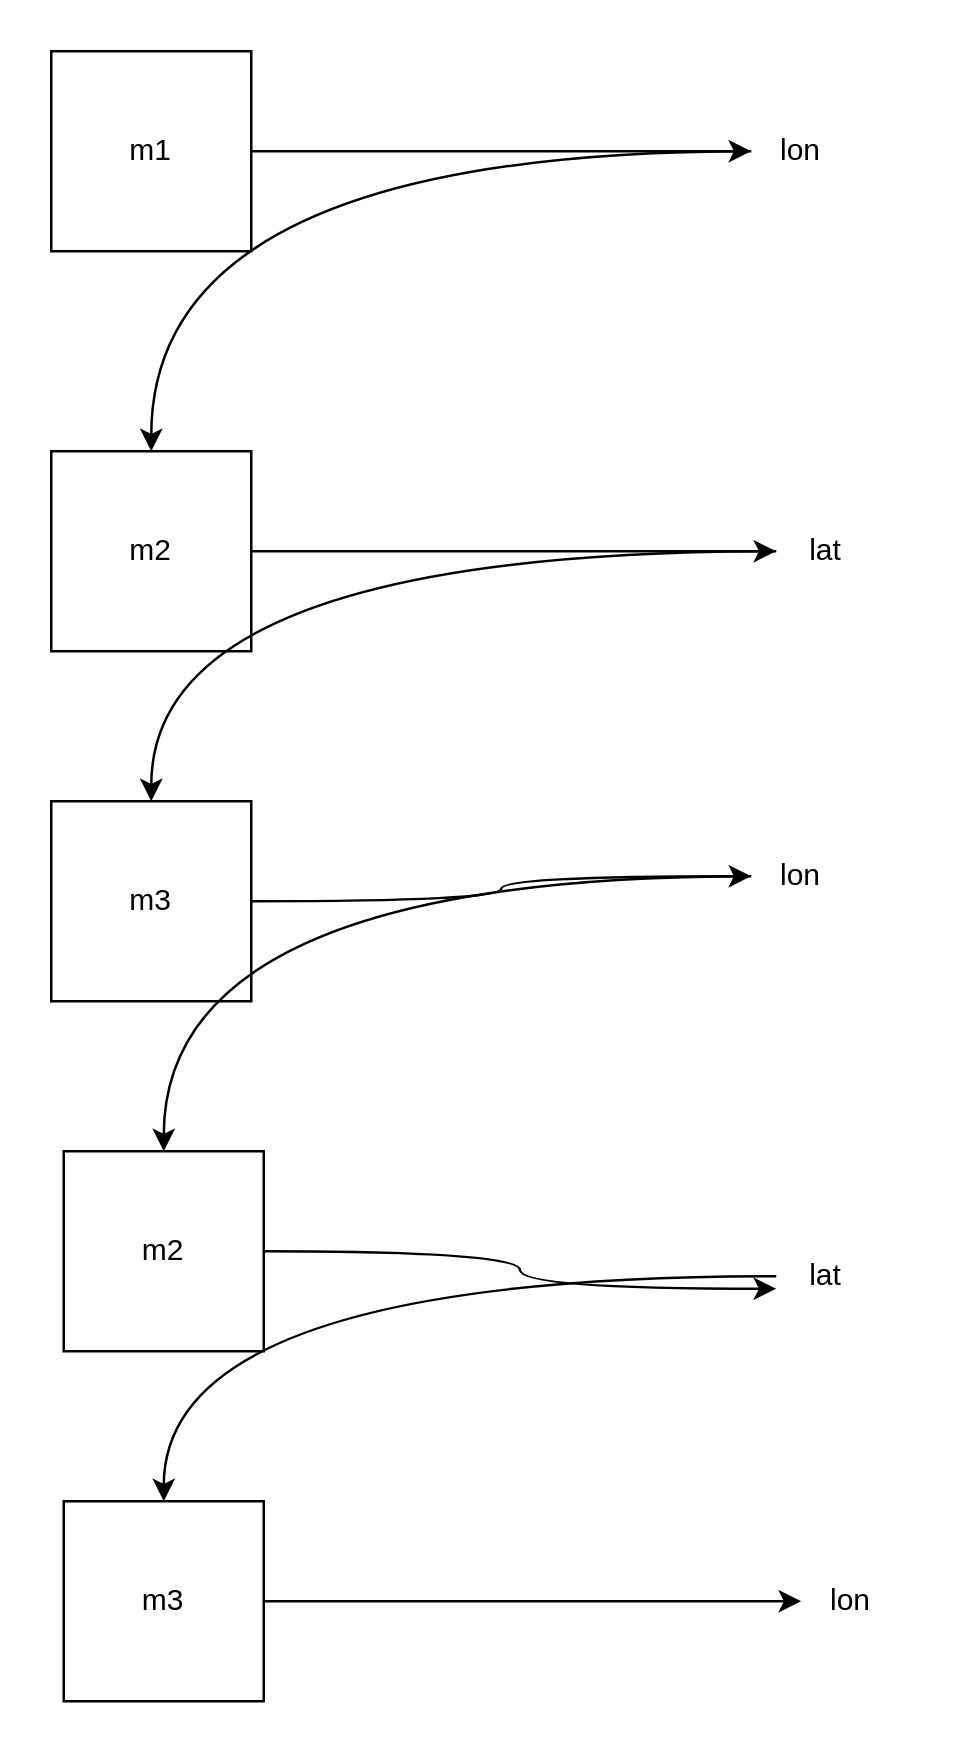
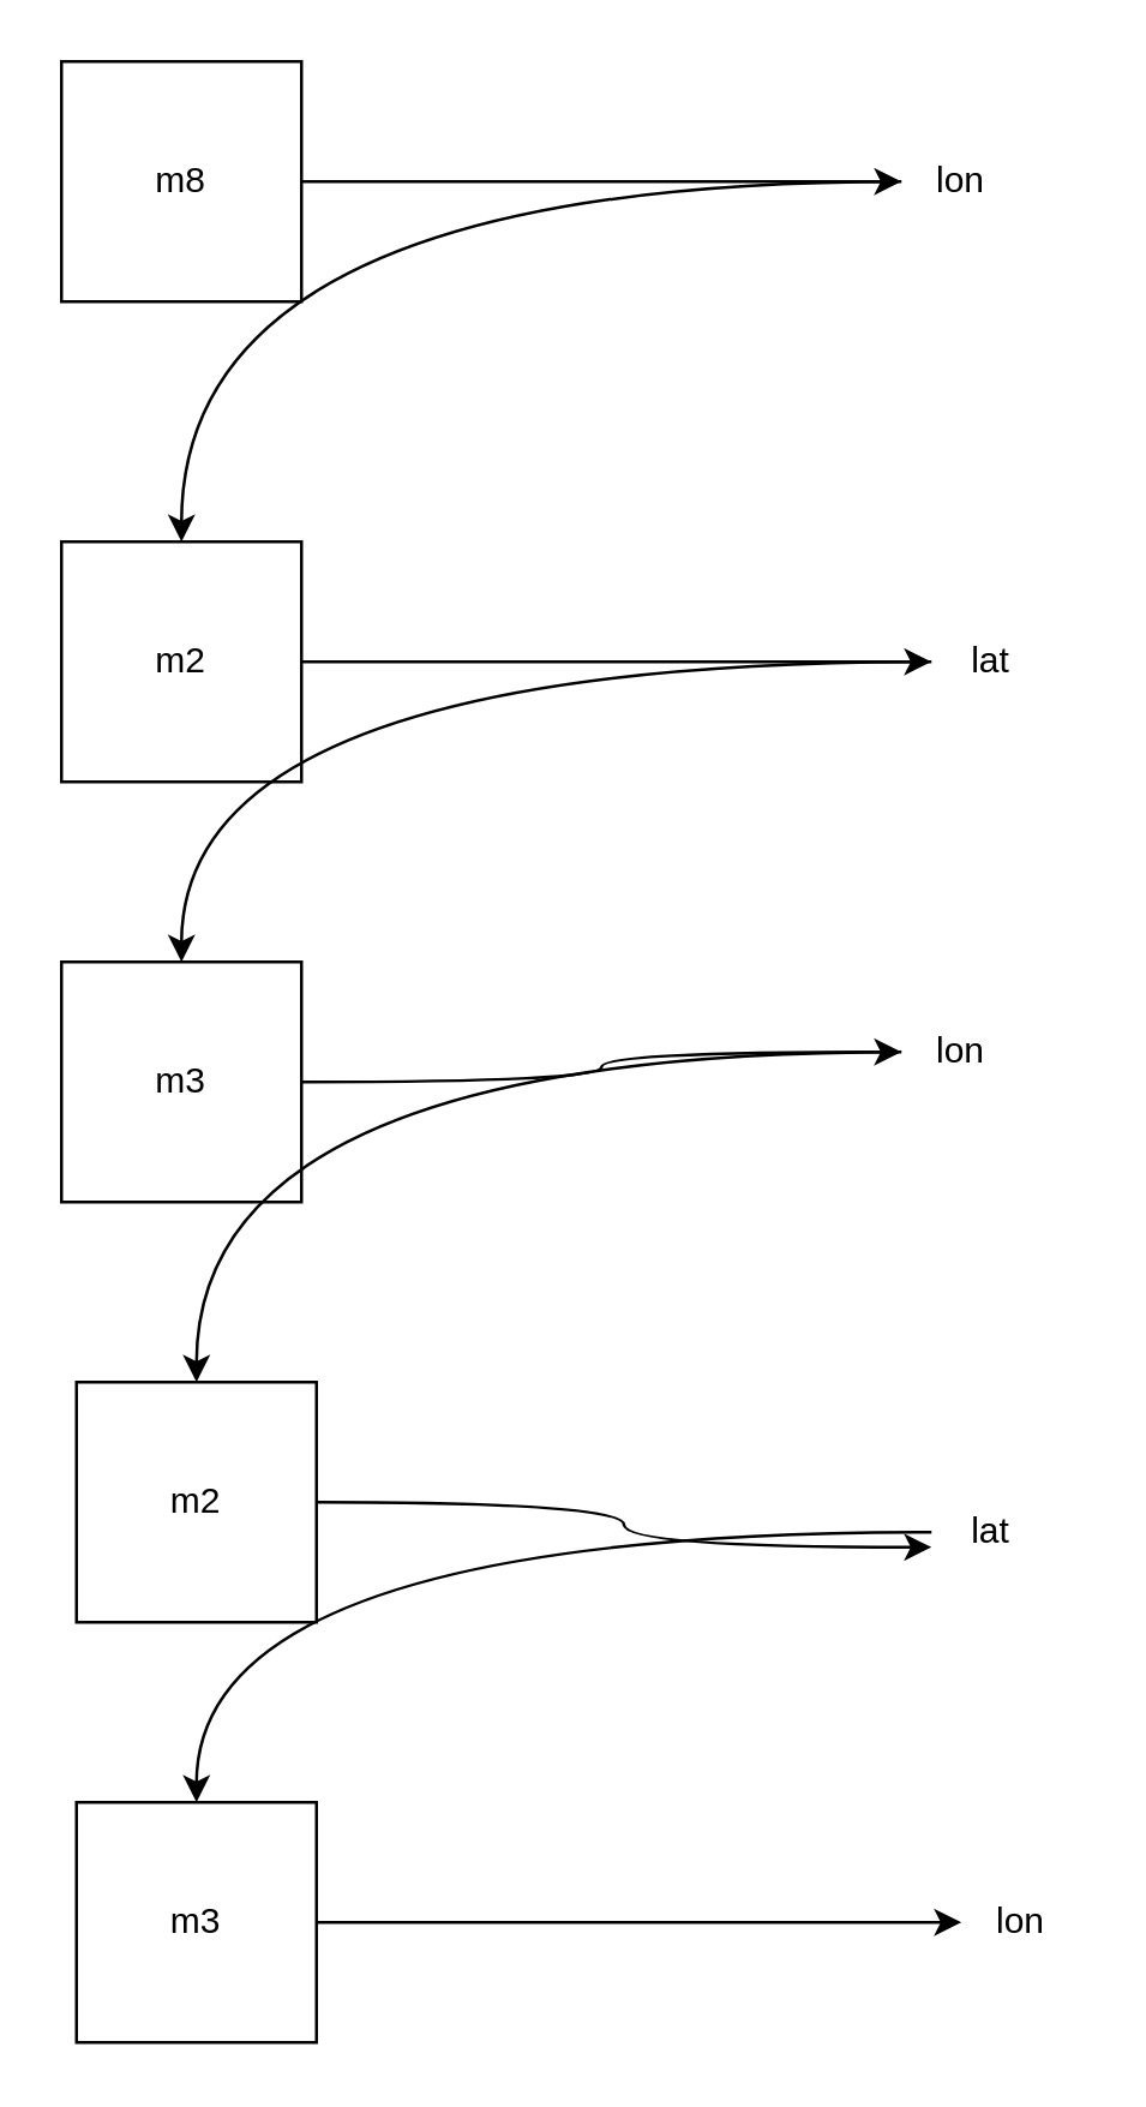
- <mxCell id="3" value="m1" style="whiteSpace=wrap;html=1;aspect=fixed;" vertex="1" parent="1"><mxGeometry x="20" y="20" width="80" height="80" as="geometry" /></mxCell>
+ <mxCell id="3" value="m8" style="whiteSpace=wrap;html=1;aspect=fixed;" vertex="1" parent="1"><mxGeometry x="20" y="20" width="80" height="80" as="geometry" /></mxCell>
